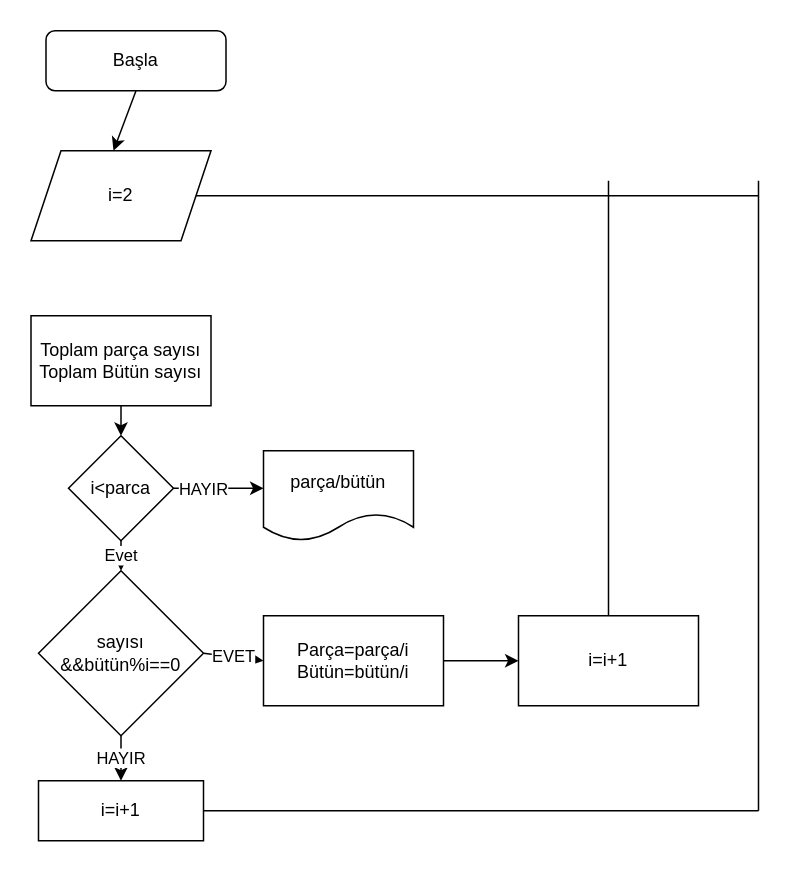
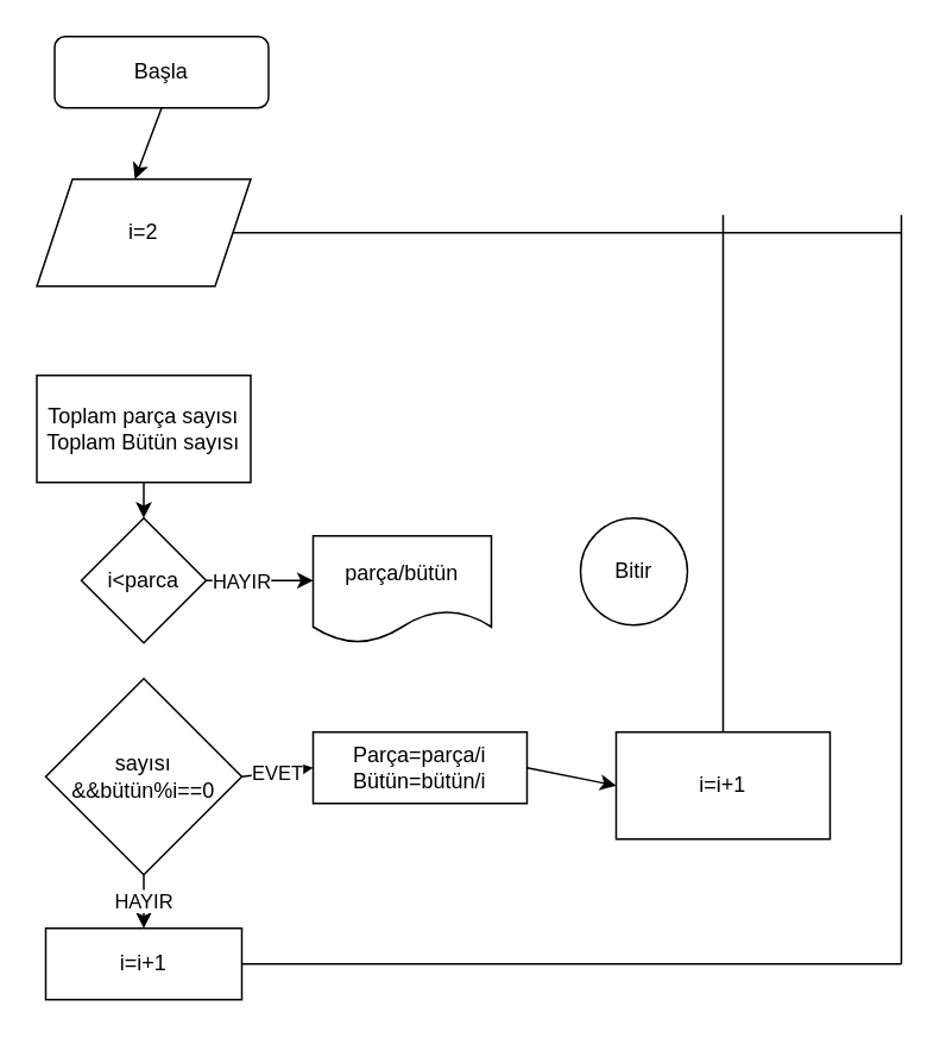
+ <mxCell id="19" value="Bitir" style="ellipse;whiteSpace=wrap;html=1;aspect=fixed;" parent="1" vertex="1"><mxGeometry x="325" y="290" width="60" height="60" as="geometry" /></mxCell>
- <mxCell id="15" value="Evet" style="endArrow=classic;html=1;exitX=0.5;exitY=1;exitDx=0;exitDy=0;entryX=0.5;entryY=0;entryDx=0;entryDy=0;" parent="1" source="13" target="4" edge="1"><mxGeometry width="50" height="50" relative="1" as="geometry"><mxPoint x="175" y="360" as="sourcePoint" /><mxPoint x="225" y="310" as="targetPoint" /></mxGeometry></mxCell>
- <mxCell id="8" value="Parça=parça/i&lt;br&gt;Bütün=bütün/i" style="rounded=0;whiteSpace=wrap;html=1;" parent="1" vertex="1"><mxGeometry x="175" y="410" width="120" height="60" as="geometry" /></mxCell>
+ <mxCell id="8" value="Parça=parça/i&lt;br&gt;Bütün=bütün/i" style="rounded=0;whiteSpace=wrap;html=1;" parent="1" vertex="1"><mxGeometry x="175" y="410" width="120" height="40" as="geometry" /></mxCell>
